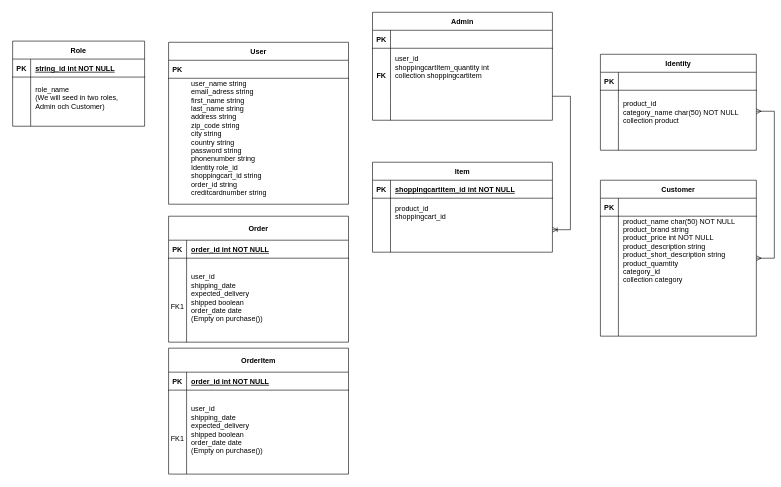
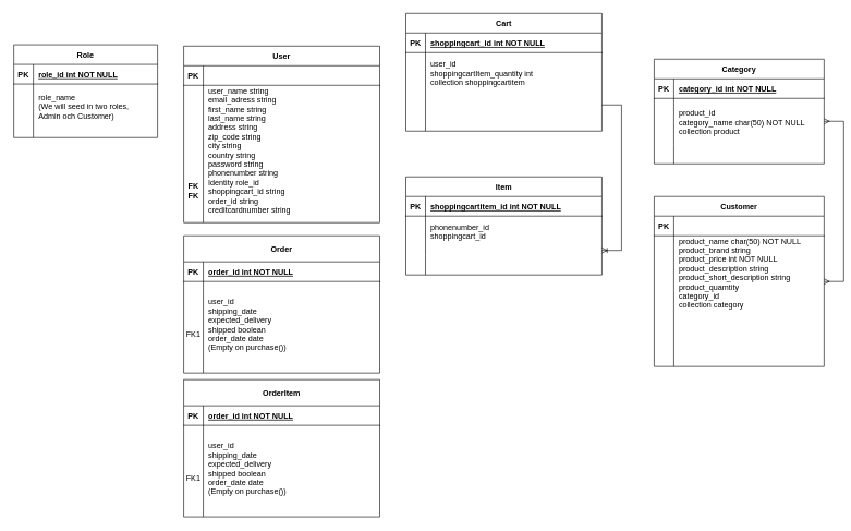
- <mxCell id="25" value="Admin" style="shape=table;startSize=30;container=1;collapsible=1;childLayout=tableLayout;fixedRows=1;rowLines=0;fontStyle=1;align=center;resizeLast=1;" parent="1" vertex="1"><mxGeometry x="620" y="20" width="300" height="180" as="geometry" /></mxCell>
+ <mxCell id="25" value="Cart" style="shape=table;startSize=30;container=1;collapsible=1;childLayout=tableLayout;fixedRows=1;rowLines=0;fontStyle=1;align=center;resizeLast=1;" parent="1" vertex="1"><mxGeometry x="620" y="20" width="300" height="180" as="geometry" /></mxCell>
+ <mxCell id="28" value="shoppingcart_id int NOT NULL " style="shape=partialRectangle;overflow=hidden;connectable=0;fillColor=none;top=0;left=0;bottom=0;right=0;align=left;spacingLeft=6;fontStyle=5;" parent="26" vertex="1"><mxGeometry x="30" width="270" height="30" as="geometry"><mxRectangle width="270" height="30" as="alternateBounds" /></mxGeometry></mxCell>
- <mxCell id="47" value="Identity" style="shape=table;startSize=30;container=1;collapsible=1;childLayout=tableLayout;fixedRows=1;rowLines=0;fontStyle=1;align=center;resizeLast=1;" parent="1" vertex="1"><mxGeometry x="1000" y="90" width="260" height="160" as="geometry" /></mxCell>
+ <mxCell id="47" value="Category" style="shape=table;startSize=30;container=1;collapsible=1;childLayout=tableLayout;fixedRows=1;rowLines=0;fontStyle=1;align=center;resizeLast=1;" parent="1" vertex="1"><mxGeometry x="1000" y="90" width="260" height="160" as="geometry" /></mxCell>
- <mxCell id="21" value="string_id int NOT NULL " style="shape=partialRectangle;overflow=hidden;connectable=0;fillColor=none;top=0;left=0;bottom=0;right=0;align=left;spacingLeft=6;fontStyle=5;" parent="19" vertex="1"><mxGeometry x="30" width="190" height="30" as="geometry"><mxRectangle width="190" height="30" as="alternateBounds" /></mxGeometry></mxCell>
+ <mxCell id="21" value="role_id int NOT NULL " style="shape=partialRectangle;overflow=hidden;connectable=0;fillColor=none;top=0;left=0;bottom=0;right=0;align=left;spacingLeft=6;fontStyle=5;" parent="19" vertex="1"><mxGeometry x="30" width="190" height="30" as="geometry"><mxRectangle width="190" height="30" as="alternateBounds" /></mxGeometry></mxCell>
- <mxCell id="30" value="FK" style="shape=partialRectangle;overflow=hidden;connectable=0;fillColor=none;top=0;left=0;bottom=0;right=0;fontStyle=1" parent="29" vertex="1"><mxGeometry width="30" height="90" as="geometry"><mxRectangle width="30" height="90" as="alternateBounds" /></mxGeometry></mxCell>
+ <mxCell id="50" value="category_id int NOT NULL " style="shape=partialRectangle;overflow=hidden;connectable=0;fillColor=none;top=0;left=0;bottom=0;right=0;align=left;spacingLeft=6;fontStyle=5;" parent="48" vertex="1"><mxGeometry x="30" width="230" height="30" as="geometry"><mxRectangle width="230" height="30" as="alternateBounds" /></mxGeometry></mxCell>
+ <mxCell id="16" value="&#10;&#10;&#10;&#10;&#10;&#10;&#10;&#10;&#10;FK&#10;FK&#10;" style="shape=partialRectangle;overflow=hidden;connectable=0;fillColor=none;top=0;left=0;bottom=0;right=0;fontStyle=1" parent="15" vertex="1"><mxGeometry width="30" height="210" as="geometry"><mxRectangle width="30" height="210" as="alternateBounds" /></mxGeometry></mxCell>
- <mxCell id="64" value="product_id&#10;shoppingcart_id&#10;" style="shape=partialRectangle;connectable=0;fillColor=none;top=0;left=0;bottom=0;right=0;align=left;spacingLeft=6;overflow=hidden;" parent="62" vertex="1"><mxGeometry x="30" width="270" height="60" as="geometry"><mxRectangle width="270" height="60" as="alternateBounds" /></mxGeometry></mxCell>
+ <mxCell id="64" value="phonenumber_id&#10;shoppingcart_id&#10;" style="shape=partialRectangle;connectable=0;fillColor=none;top=0;left=0;bottom=0;right=0;align=left;spacingLeft=6;overflow=hidden;" parent="62" vertex="1"><mxGeometry x="30" width="270" height="60" as="geometry"><mxRectangle width="270" height="60" as="alternateBounds" /></mxGeometry></mxCell>
